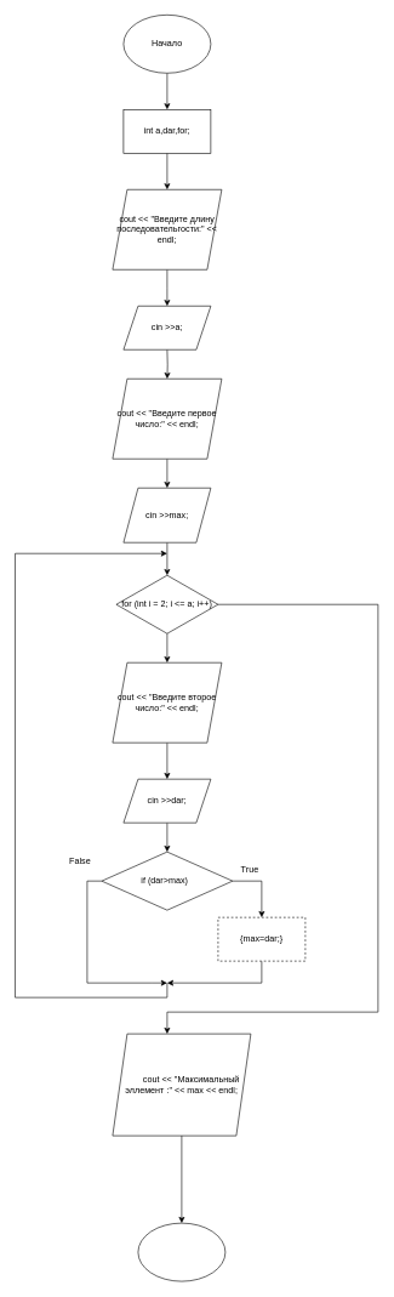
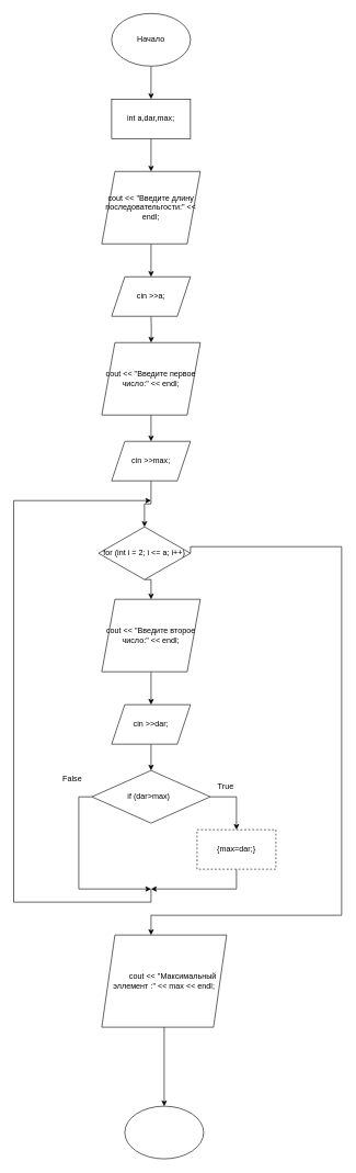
- <mxCell id="3" value="int a,dar,for;" style="rounded=0;whiteSpace=wrap;html=1;" parent="1" vertex="1"><mxGeometry x="169" y="150" width="120" height="60" as="geometry" /></mxCell>
+ <mxCell id="3" value="int a,dar,max;" style="rounded=0;whiteSpace=wrap;html=1;" parent="1" vertex="1"><mxGeometry x="169" y="150" width="120" height="60" as="geometry" /></mxCell>
- <mxCell id="13" value="cin &amp;gt;&amp;gt;max;" style="shape=parallelogram;perimeter=parallelogramPerimeter;whiteSpace=wrap;html=1;fixedSize=1;" parent="1" vertex="1"><mxGeometry x="169" y="670" width="120" height="75" as="geometry" /></mxCell>
+ <mxCell id="13" value="cin &amp;gt;&amp;gt;max;" style="shape=parallelogram;perimeter=parallelogramPerimeter;whiteSpace=wrap;html=1;fixedSize=1;" parent="1" vertex="1"><mxGeometry x="169" y="670" width="120" height="60" as="geometry" /></mxCell>
- <mxCell id="16" value="for (int i = 2; i &amp;lt;= a; i++)" style="rhombus;whiteSpace=wrap;html=1;" parent="1" vertex="1"><mxGeometry x="159" y="790" width="140" height="80" as="geometry" /></mxCell>
+ <mxCell id="16" value="for (int i = 2; i &amp;lt;= a; i++)" style="rhombus;whiteSpace=wrap;html=1;" parent="1" vertex="1"><mxGeometry x="149" y="800" width="140" height="80" as="geometry" /></mxCell>
